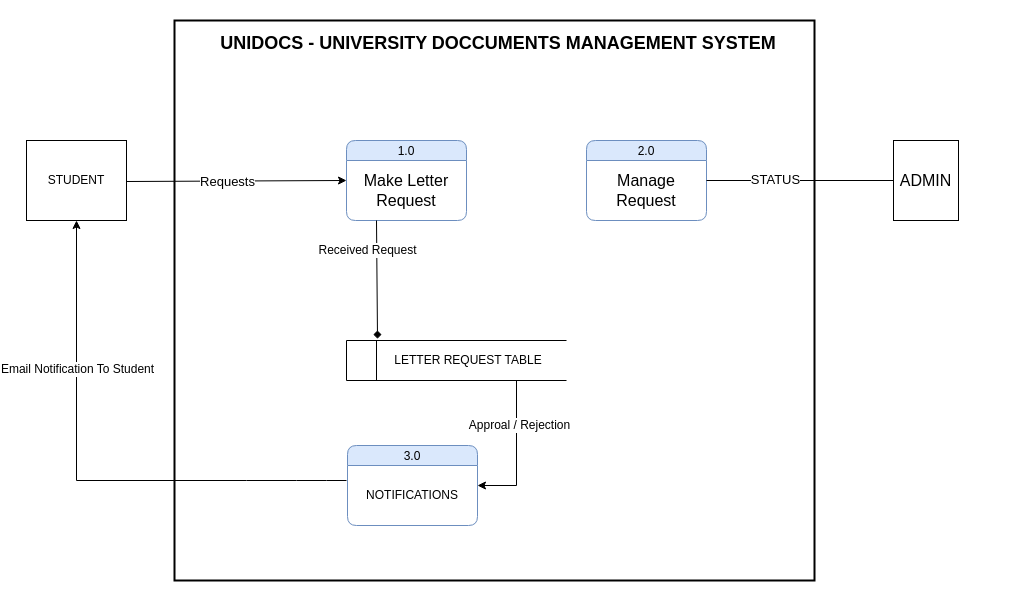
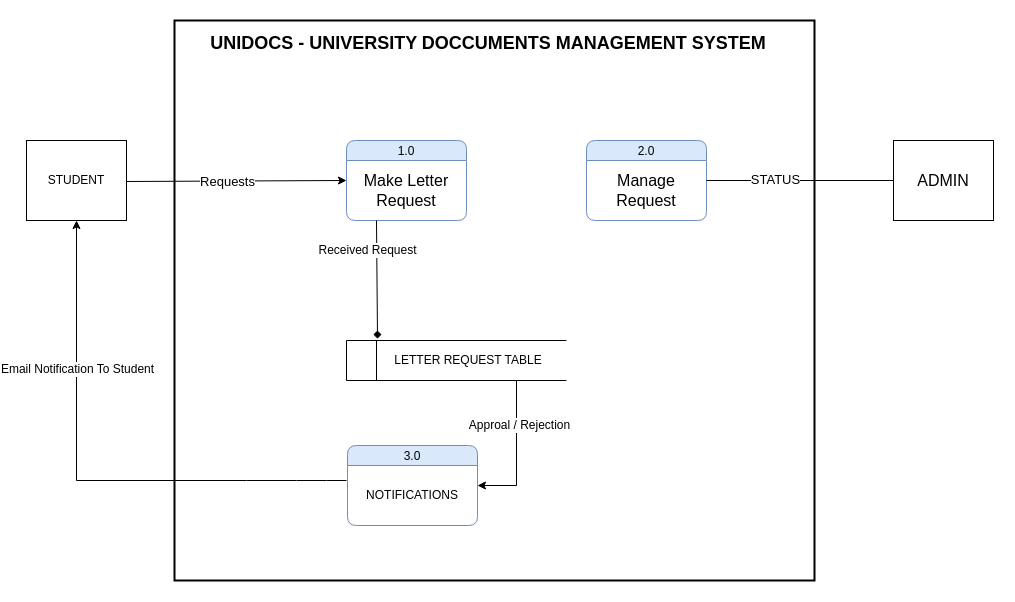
- <mxCell id="22" value="&lt;font style=&quot;font-size: 18px;&quot;&gt;&lt;b style=&quot;&quot;&gt;UNIDOCS - UNIVERSITY DOCCUMENTS MANAGEMENT SYSTEM&lt;/b&gt;&lt;/font&gt;" style="text;strokeColor=none;align=center;fillColor=none;html=1;verticalAlign=middle;whiteSpace=wrap;rounded=0;" vertex="1" parent="1"><mxGeometry x="192" y="28" width="600" height="30" as="geometry" /></mxCell>
+ <mxCell id="22" value="&lt;font style=&quot;font-size: 18px;&quot;&gt;&lt;b style=&quot;&quot;&gt;UNIDOCS - UNIVERSITY DOCCUMENTS MANAGEMENT SYSTEM&lt;/b&gt;&lt;/font&gt;" style="text;strokeColor=none;align=center;fillColor=none;html=1;verticalAlign=middle;whiteSpace=wrap;rounded=0;" vertex="1" parent="1"><mxGeometry x="182" y="28" width="600" height="30" as="geometry" /></mxCell>
- <mxCell id="17" value="&lt;font style=&quot;font-size: 16px;&quot;&gt;ADMIN&lt;/font&gt;" style="html=1;dashed=0;whiteSpace=wrap;" vertex="1" parent="1"><mxGeometry x="887" y="140" width="65" height="80" as="geometry" /></mxCell>
+ <mxCell id="17" value="&lt;font style=&quot;font-size: 16px;&quot;&gt;ADMIN&lt;/font&gt;" style="html=1;dashed=0;whiteSpace=wrap;" vertex="1" parent="1"><mxGeometry x="887" y="140" width="100" height="80" as="geometry" /></mxCell>
